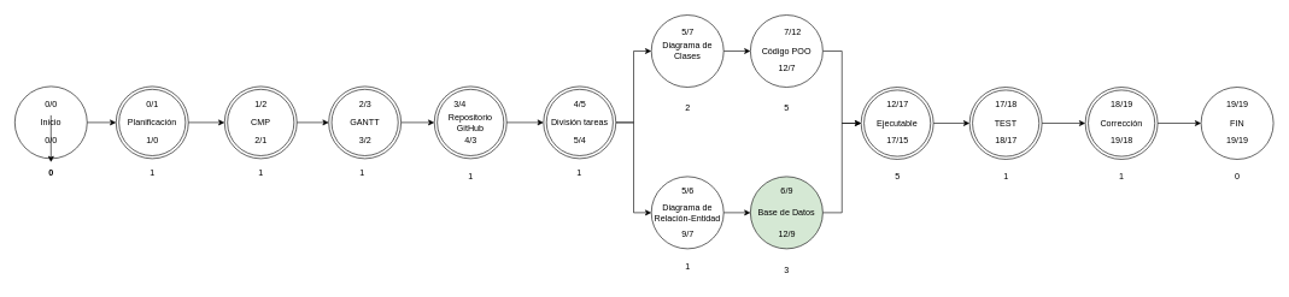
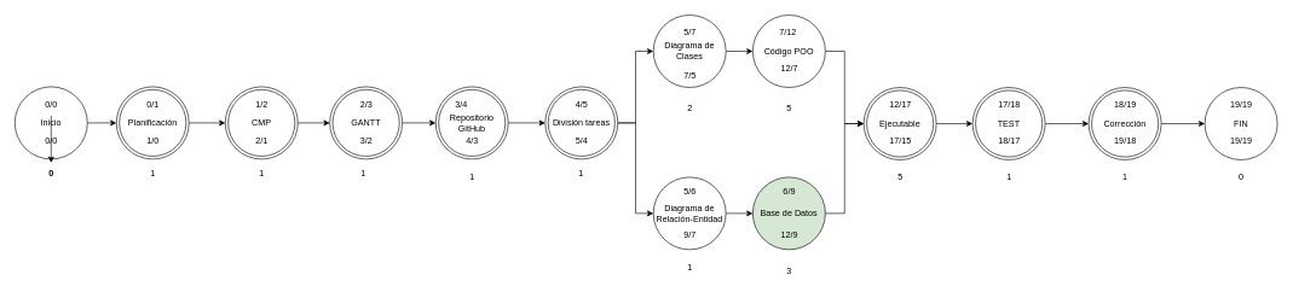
- <mxCell id="39" value="7/12" style="text;html=1;align=center;verticalAlign=middle;resizable=0;points=[];autosize=1;strokeColor=none;fillColor=none;" vertex="1" parent="1"><mxGeometry x="1070" y="29" width="50" height="30" as="geometry" /></mxCell>
+ <mxCell id="39" value="7/12" style="text;html=1;align=center;verticalAlign=middle;resizable=0;points=[];autosize=1;strokeColor=none;fillColor=none;" vertex="1" parent="1"><mxGeometry x="1060" y="29" width="50" height="30" as="geometry" /></mxCell>
+ <mxCell id="51" value="7/5" style="text;html=1;align=center;verticalAlign=middle;resizable=0;points=[];autosize=1;strokeColor=none;fillColor=none;" vertex="1" parent="1"><mxGeometry x="930" y="89" width="40" height="30" as="geometry" /></mxCell>
